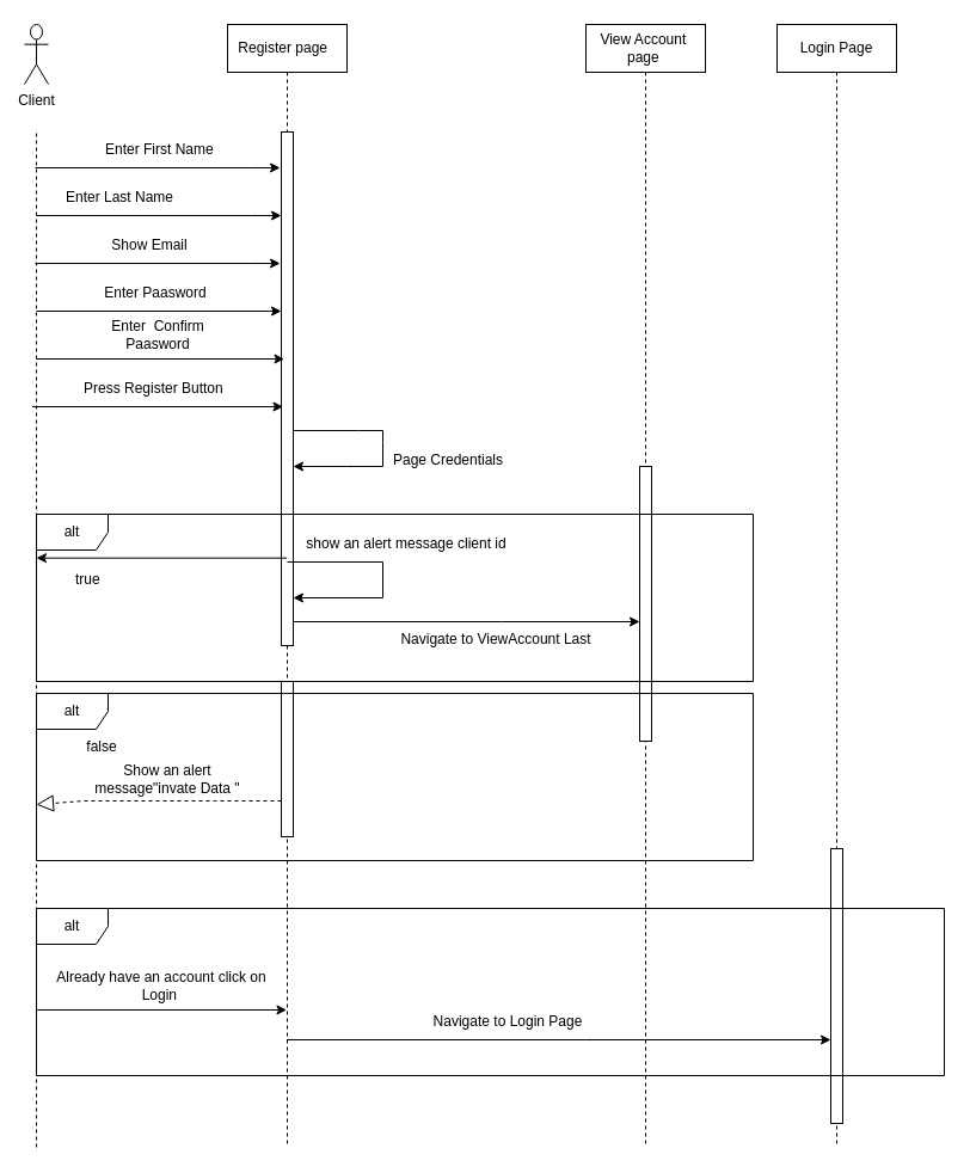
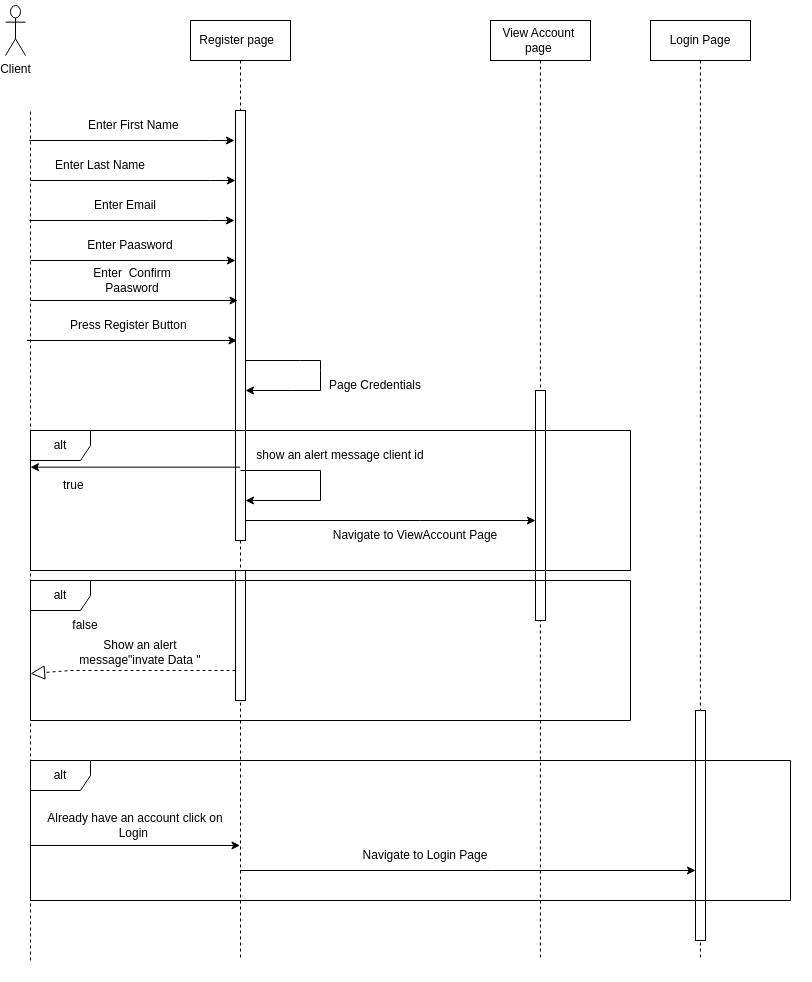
- <mxCell id="9" value="Client&lt;br&gt;" style="shape=umlActor;verticalLabelPosition=bottom;verticalAlign=top;html=1;outlineConnect=0;" parent="1" vertex="1"><mxGeometry x="20" y="20" width="20" height="50" as="geometry" /></mxCell>
+ <mxCell id="9" value="Client&lt;br&gt;" style="shape=umlActor;verticalLabelPosition=bottom;verticalAlign=top;html=1;outlineConnect=0;" parent="1" vertex="1"><mxGeometry x="5" y="5" width="20" height="50" as="geometry" /></mxCell>
- <mxCell id="13" value="Show Email" style="text;html=1;strokeColor=none;fillColor=none;align=center;verticalAlign=middle;whiteSpace=wrap;rounded=0;" parent="1" vertex="1"><mxGeometry x="50" y="190" width="150" height="30" as="geometry" /></mxCell>
+ <mxCell id="13" value="Enter Email" style="text;html=1;strokeColor=none;fillColor=none;align=center;verticalAlign=middle;whiteSpace=wrap;rounded=0;" parent="1" vertex="1"><mxGeometry x="50" y="190" width="150" height="30" as="geometry" /></mxCell>
- <mxCell id="33" value="Navigate to ViewAccount Last" style="text;html=1;strokeColor=none;fillColor=none;align=center;verticalAlign=middle;whiteSpace=wrap;rounded=0;" parent="1" vertex="1"><mxGeometry x="315" y="510" width="200" height="50" as="geometry" /></mxCell>
+ <mxCell id="33" value="Navigate to ViewAccount Page" style="text;html=1;strokeColor=none;fillColor=none;align=center;verticalAlign=middle;whiteSpace=wrap;rounded=0;" parent="1" vertex="1"><mxGeometry x="315" y="510" width="200" height="50" as="geometry" /></mxCell>
